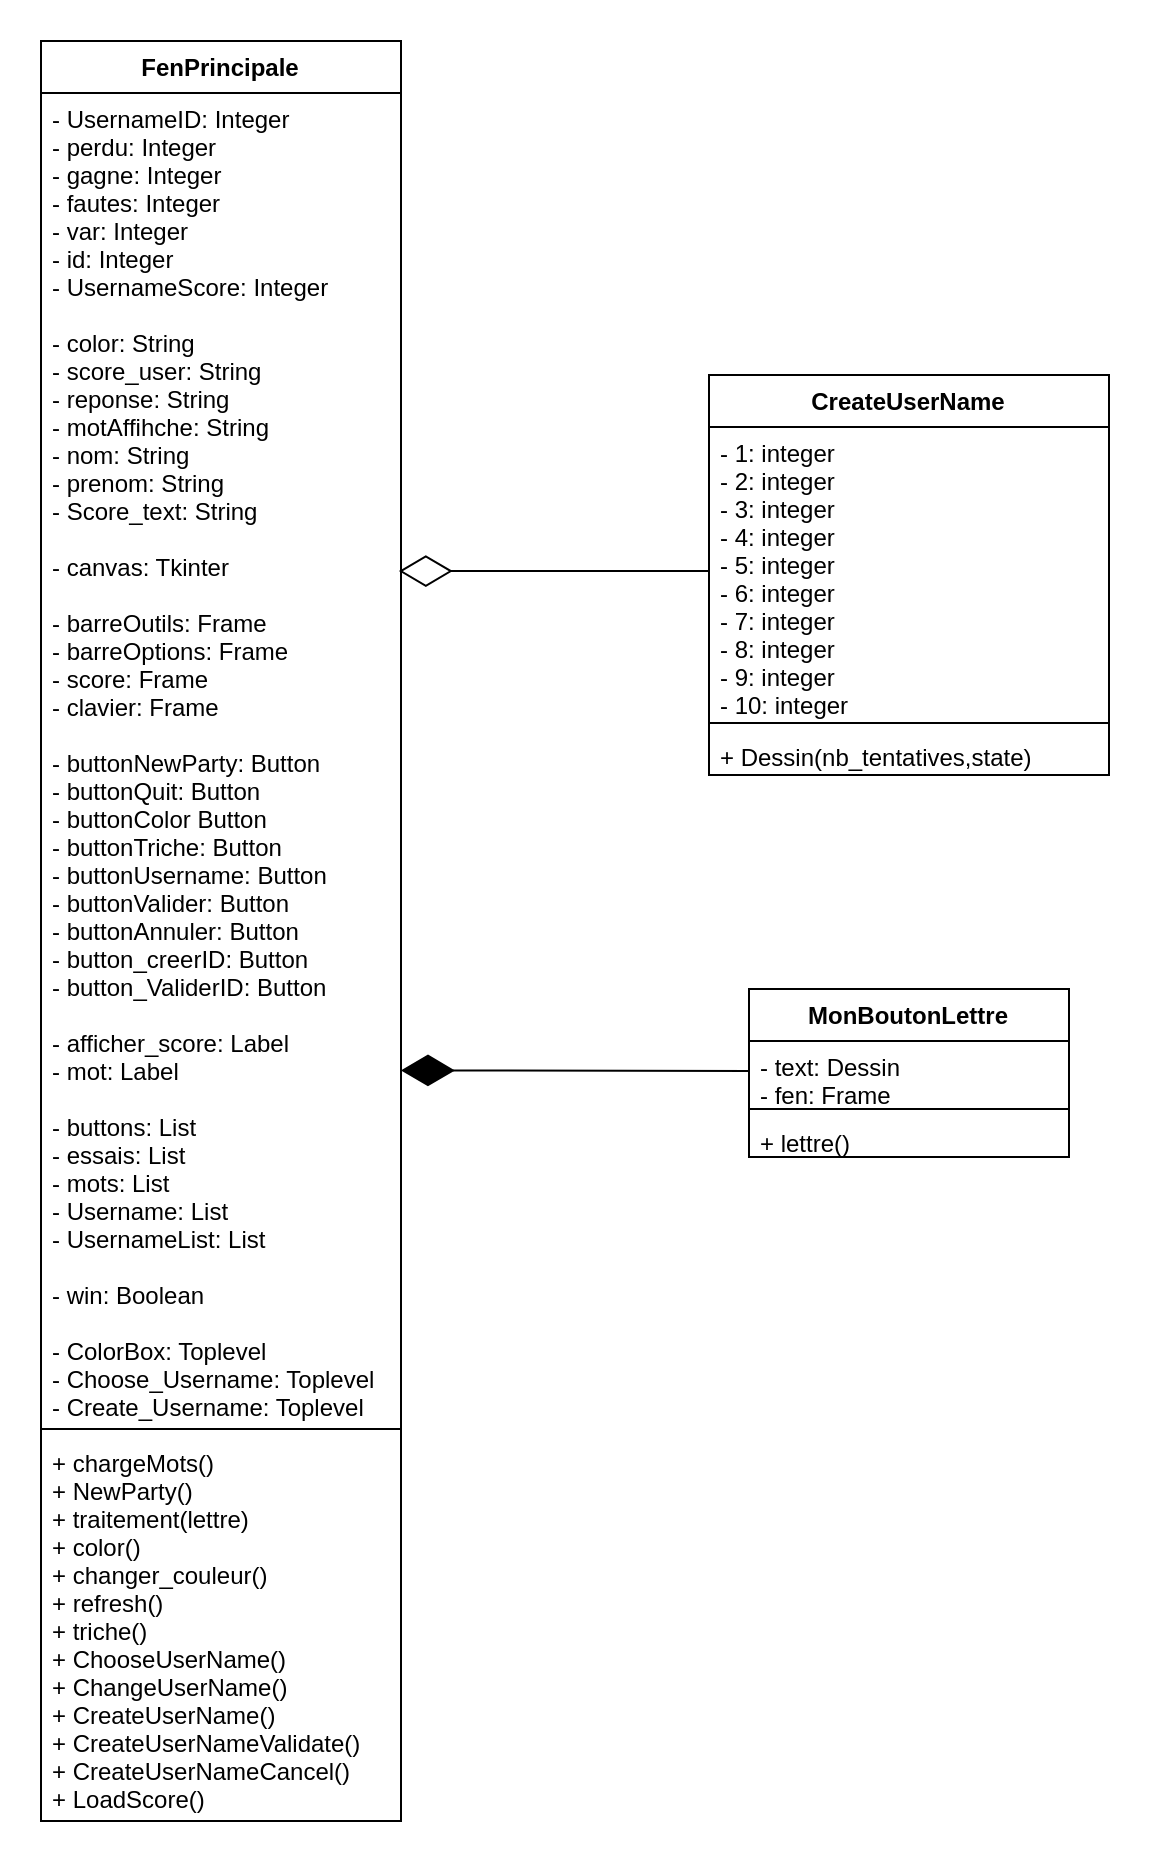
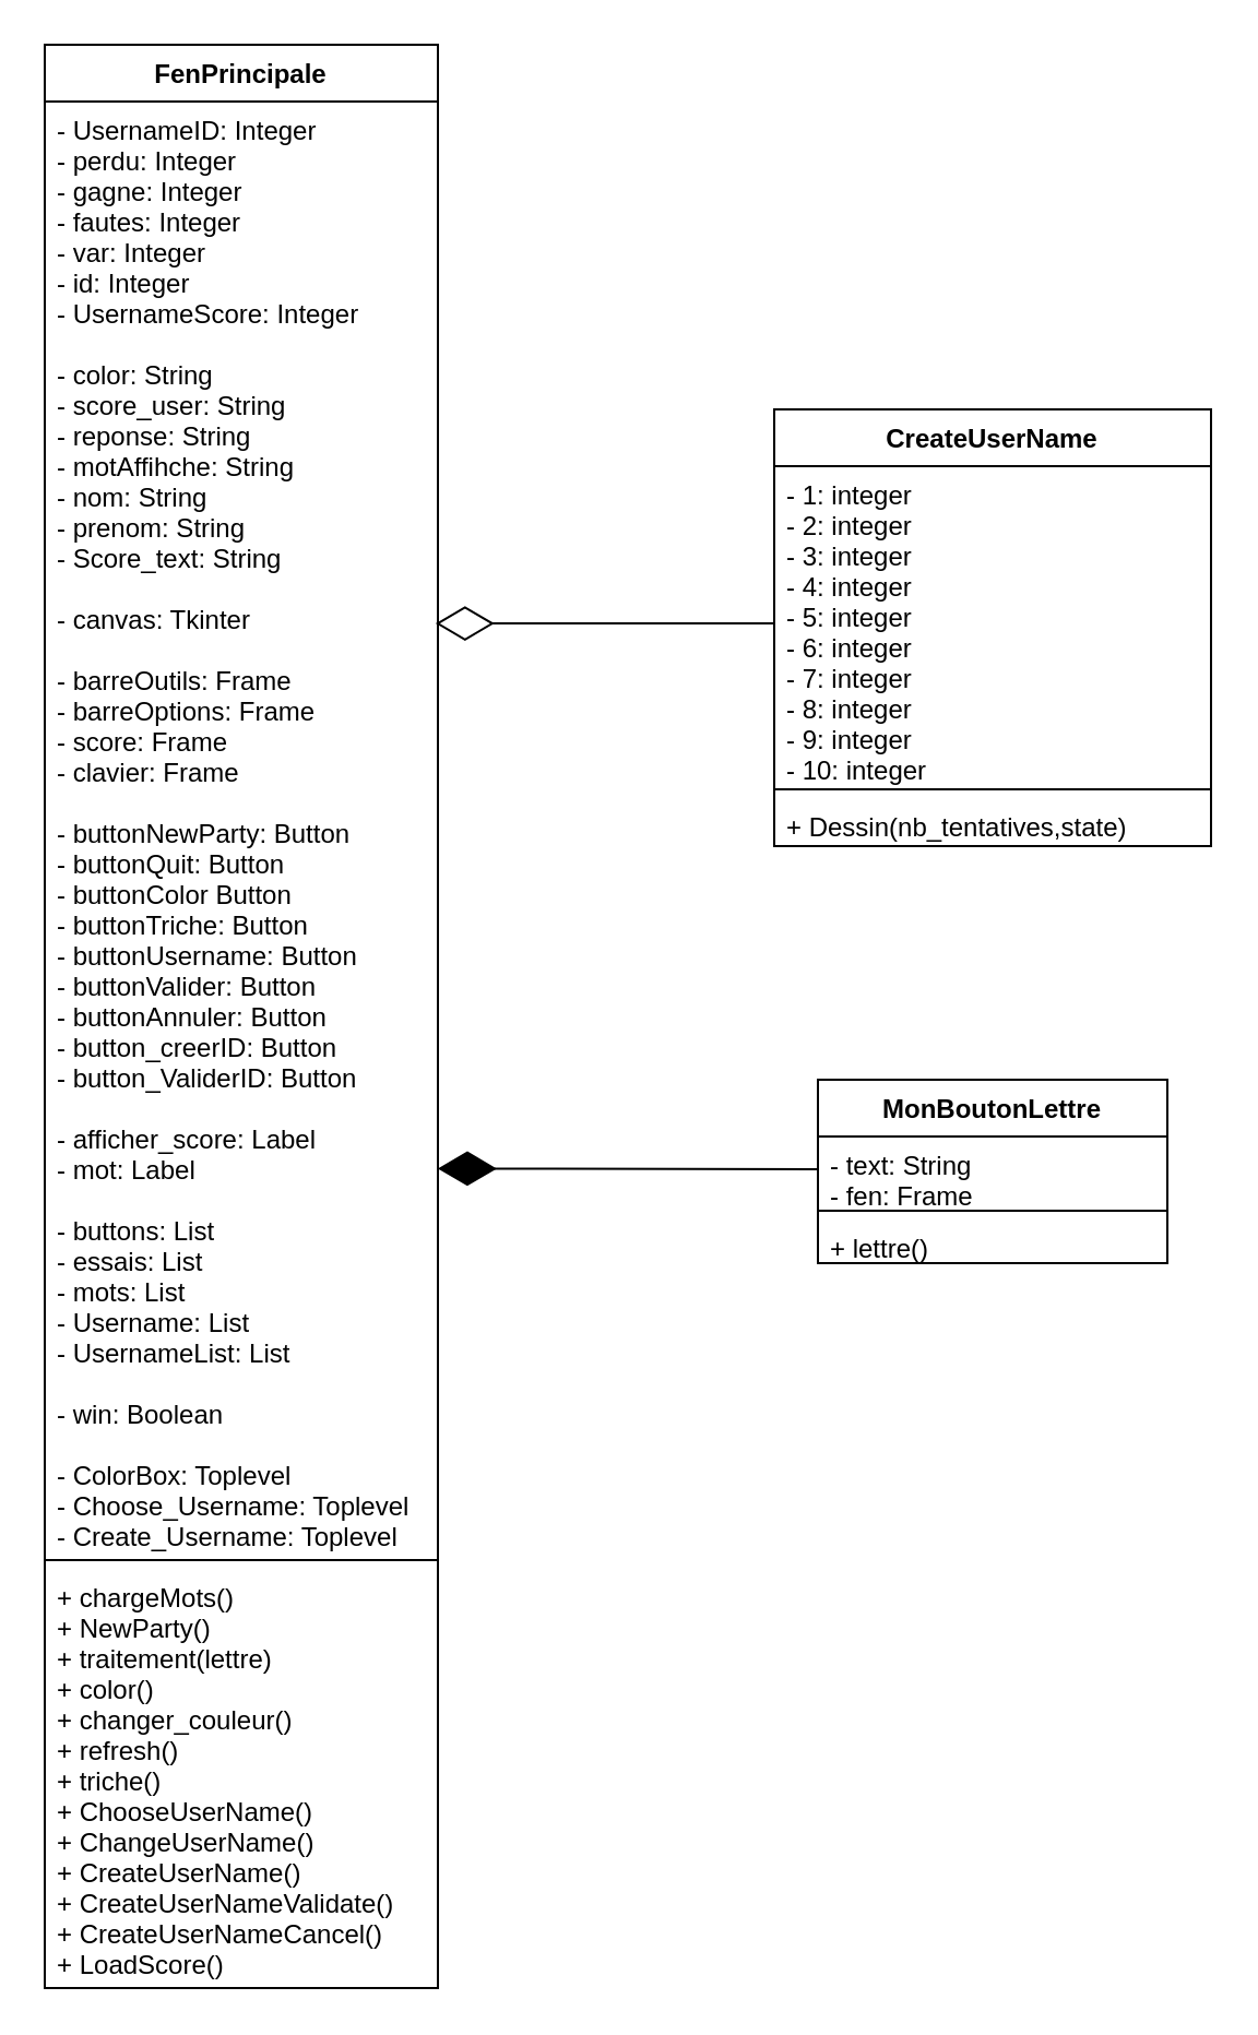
- <mxCell id="11" value="- text: Dessin&#10;- fen: Frame" style="text;strokeColor=none;fillColor=none;align=left;verticalAlign=top;spacingLeft=4;spacingRight=4;overflow=hidden;rotatable=0;points=[[0,0.5],[1,0.5]];portConstraint=eastwest;" vertex="1" parent="10"><mxGeometry y="26" width="160" height="30" as="geometry" /></mxCell>
+ <mxCell id="11" value="- text: String&#10;- fen: Frame" style="text;strokeColor=none;fillColor=none;align=left;verticalAlign=top;spacingLeft=4;spacingRight=4;overflow=hidden;rotatable=0;points=[[0,0.5],[1,0.5]];portConstraint=eastwest;" vertex="1" parent="10"><mxGeometry y="26" width="160" height="30" as="geometry" /></mxCell>
